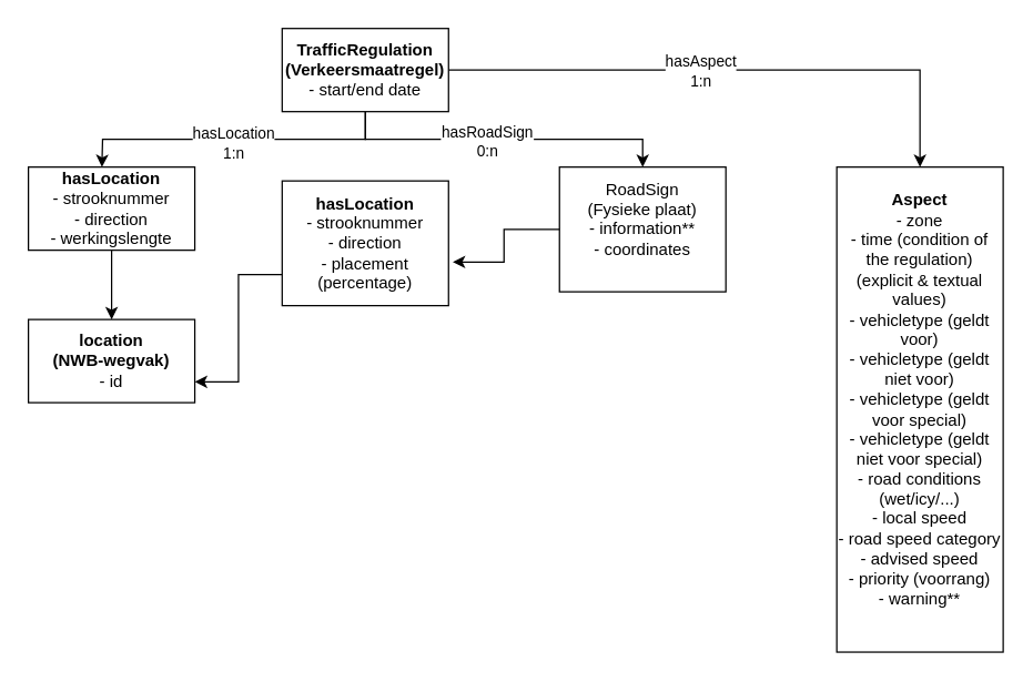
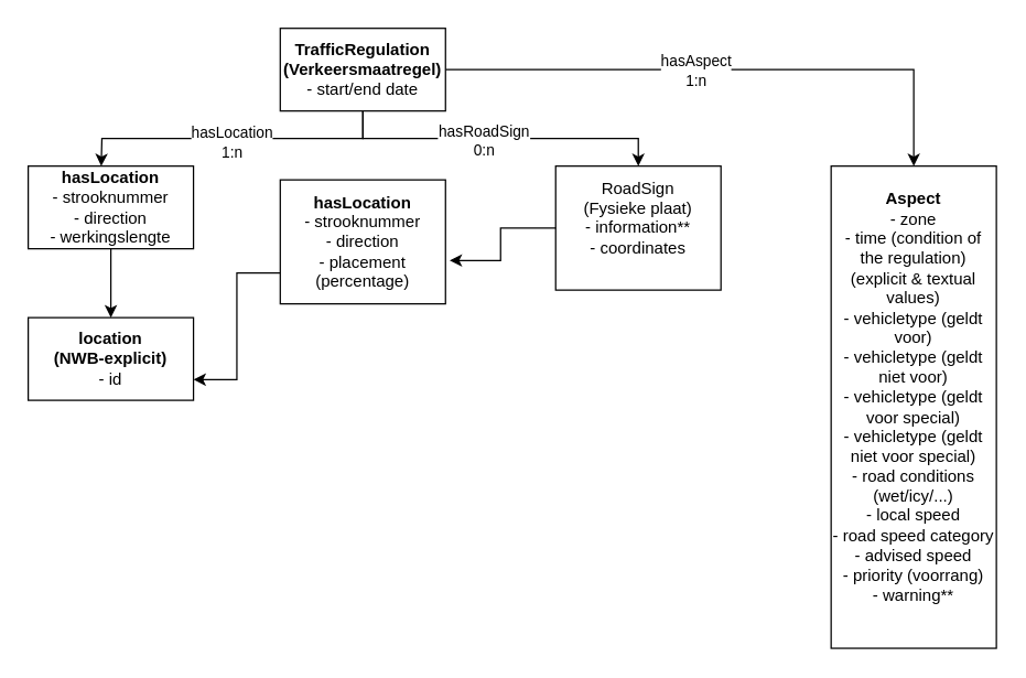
- <mxCell id="12" value="&lt;div&gt;&lt;b&gt;location&lt;/b&gt;&lt;/div&gt;&lt;div&gt;&lt;b&gt;(NWB-wegvak)&lt;/b&gt;&lt;/div&gt;&lt;div&gt;- id&lt;br&gt;&lt;/div&gt;" style="rounded=0;whiteSpace=wrap;html=1;" vertex="1" parent="1"><mxGeometry x="20" y="230" width="120" height="60" as="geometry" /></mxCell>
+ <mxCell id="12" value="&lt;div&gt;&lt;b&gt;location&lt;/b&gt;&lt;/div&gt;&lt;div&gt;&lt;b&gt;(NWB-explicit)&lt;/b&gt;&lt;/div&gt;&lt;div&gt;- id&lt;br&gt;&lt;/div&gt;" style="rounded=0;whiteSpace=wrap;html=1;" vertex="1" parent="1"><mxGeometry x="20" y="230" width="120" height="60" as="geometry" /></mxCell>
